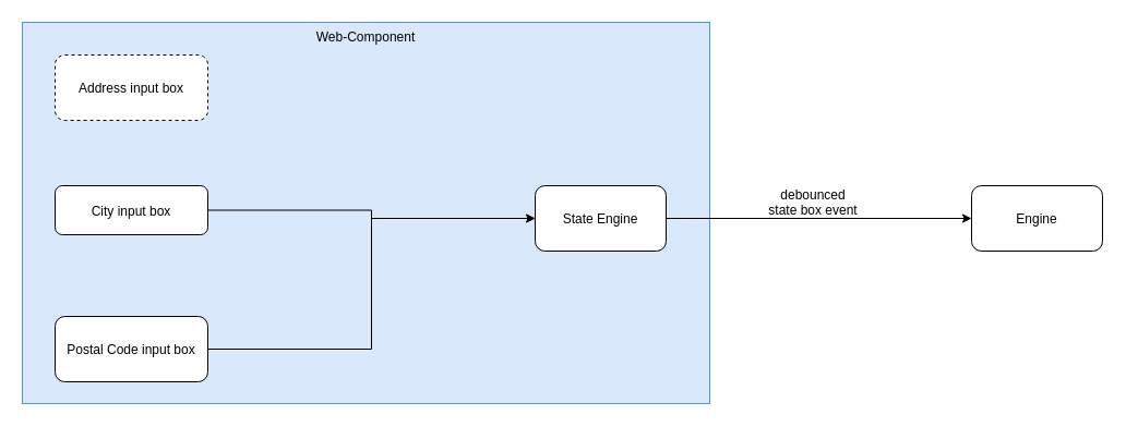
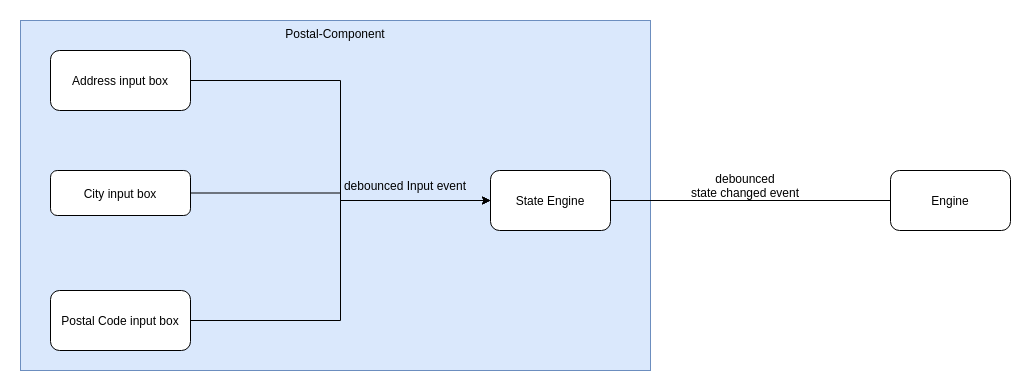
- <mxCell id="2" value="Web-Component" style="rounded=0;fillColor=#dae8fc;strokeColor=#6c8ebf;verticalAlign=top;" vertex="1" parent="1"><mxGeometry x="20" y="20" width="630" height="350" as="geometry" /></mxCell>
+ <mxCell id="2" value="Postal-Component" style="rounded=0;fillColor=#dae8fc;strokeColor=#6c8ebf;verticalAlign=top;" vertex="1" parent="1"><mxGeometry x="20" y="20" width="630" height="350" as="geometry" /></mxCell>
- <mxCell id="4" value="Address input box" style="rounded=1;dashed=1;" vertex="1" parent="1"><mxGeometry x="50" y="50" width="140" height="60" as="geometry" /></mxCell>
+ <mxCell id="4" value="Address input box" style="rounded=1;" vertex="1" parent="1"><mxGeometry x="50" y="50" width="140" height="60" as="geometry" /></mxCell>
+ <mxCell id="3" value="" style="edgeStyle=orthogonalEdgeStyle;rounded=0;orthogonalLoop=1;jettySize=auto;entryX=0;entryY=0.5;entryDx=0;entryDy=0;" edge="1" parent="1" source="4" target="10"><mxGeometry relative="1" as="geometry" /></mxCell>
- <mxCell id="13" value="debounced&#10;state box event" style="text;strokeColor=none;fillColor=none;align=center;verticalAlign=middle;rounded=0;" vertex="1" parent="1"><mxGeometry x="680" y="170" width="130" height="30" as="geometry" /></mxCell>
+ <mxCell id="13" value="debounced&#10;state changed event" style="text;strokeColor=none;fillColor=none;align=center;verticalAlign=middle;rounded=0;" vertex="1" parent="1"><mxGeometry x="680" y="170" width="130" height="30" as="geometry" /></mxCell>
+ <mxCell id="11" value="debounced Input event" style="text;strokeColor=none;fillColor=none;align=center;verticalAlign=middle;rounded=0;" vertex="1" parent="1"><mxGeometry x="360" y="170" width="90" height="30" as="geometry" /></mxCell>
- <mxCell id="9" value="" style="edgeStyle=orthogonalEdgeStyle;rounded=0;orthogonalLoop=1;jettySize=auto;entryX=0;entryY=0.5;entryDx=0;entryDy=0;" edge="1" parent="1" source="10" target="12"><mxGeometry relative="1" as="geometry" /></mxCell>
+ <mxCell id="9" value="" style="edgeStyle=orthogonalEdgeStyle;rounded=0;orthogonalLoop=1;jettySize=auto;entryX=0;entryY=0.5;entryDx=0;entryDy=0;endArrow=none;" edge="1" parent="1" source="10" target="12"><mxGeometry relative="1" as="geometry" /></mxCell>
